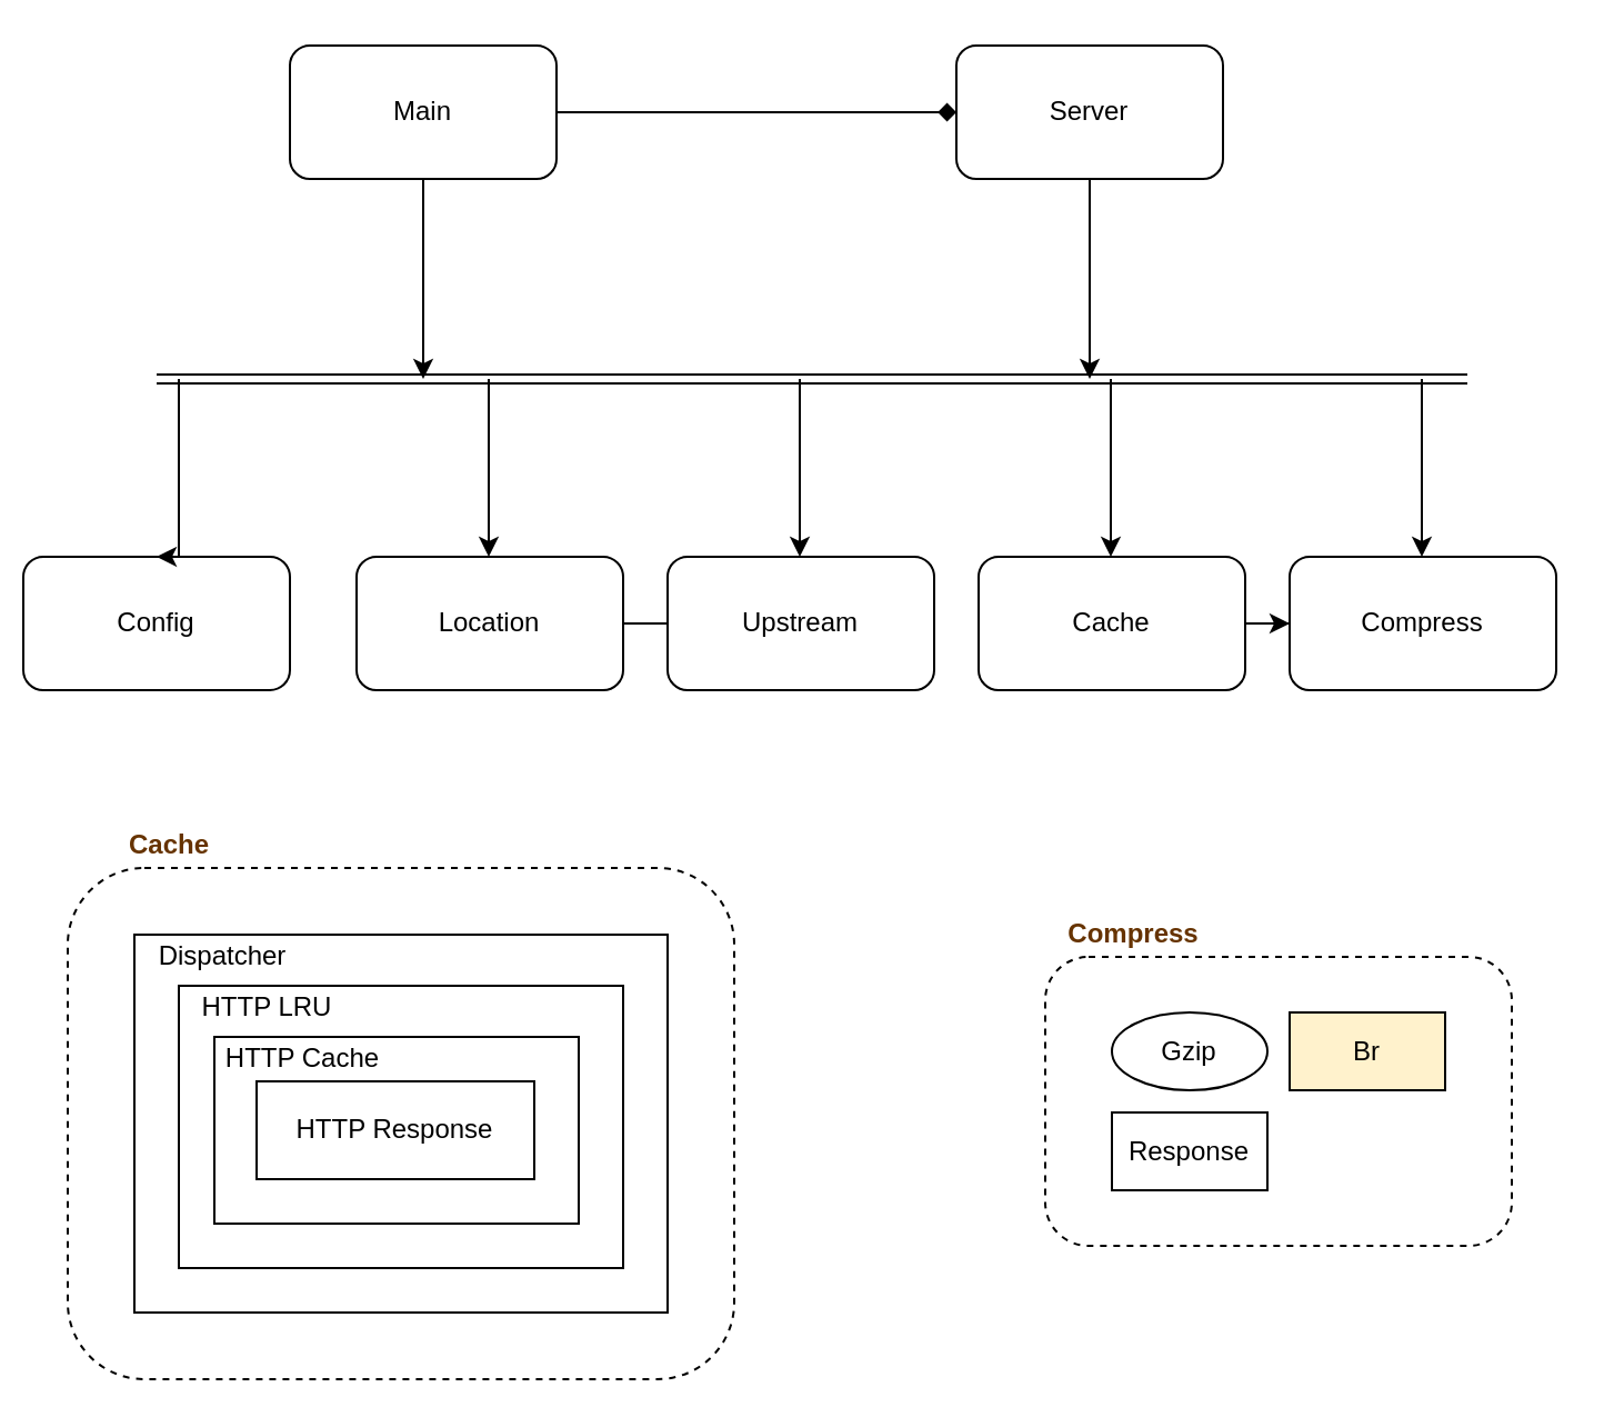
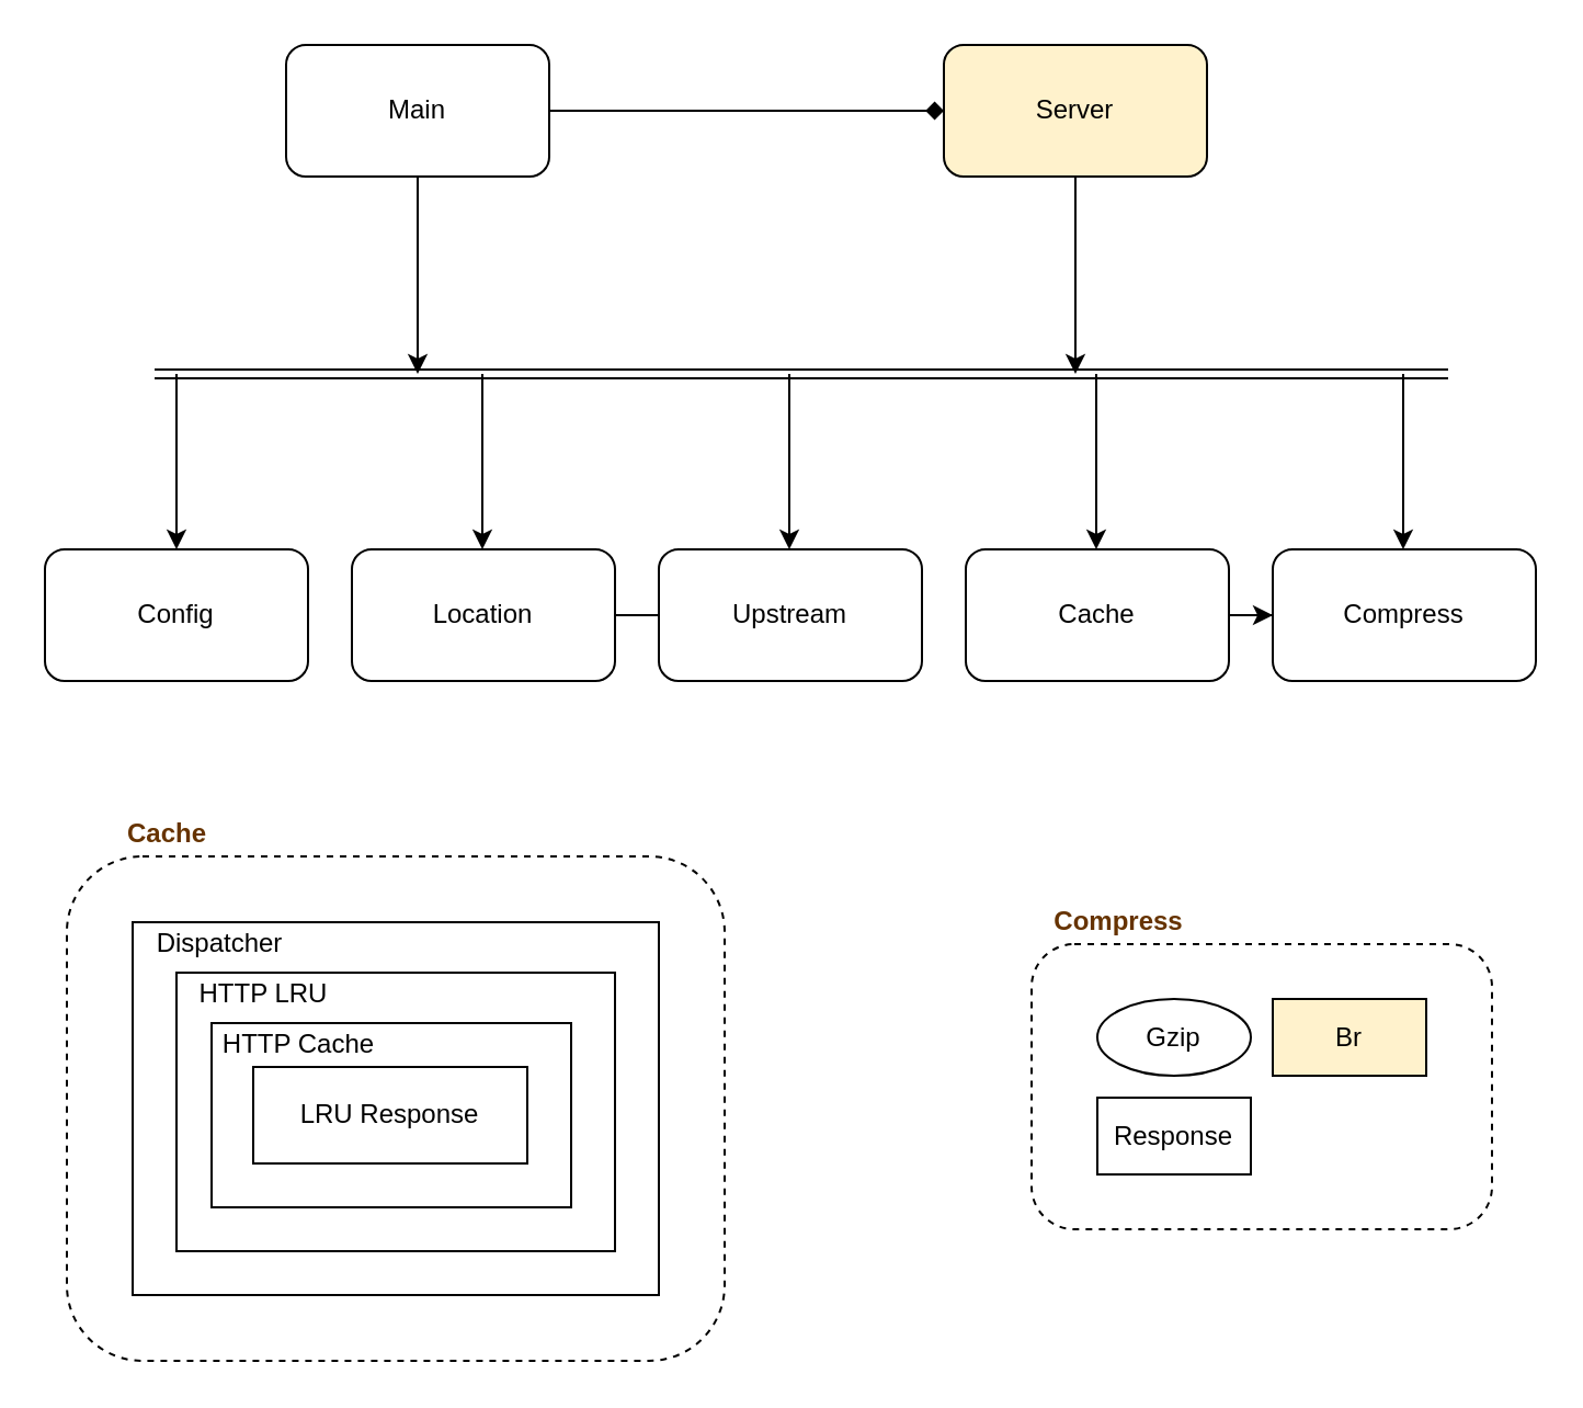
- <mxCell id="26" value="Server" style="rounded=1;whiteSpace=wrap;html=1;" parent="1" vertex="1"><mxGeometry x="430" y="20" width="120" height="60" as="geometry" /></mxCell>
+ <mxCell id="26" value="Server" style="rounded=1;whiteSpace=wrap;html=1;fillColor=#fff2cc;" parent="1" vertex="1"><mxGeometry x="430" y="20" width="120" height="60" as="geometry" /></mxCell>
- <mxCell id="27" value="Config" style="rounded=1;whiteSpace=wrap;html=1;" vertex="1" parent="1"><mxGeometry x="10" y="250" width="120" height="60" as="geometry" /></mxCell>
+ <mxCell id="27" value="Config" style="rounded=1;whiteSpace=wrap;html=1;" vertex="1" parent="1"><mxGeometry x="20" y="250" width="120" height="60" as="geometry" /></mxCell>
- <mxCell id="18" value="HTTP Response" style="rounded=0;whiteSpace=wrap;html=1;" parent="9" vertex="1"><mxGeometry x="85" y="116" width="125" height="44" as="geometry" /></mxCell>
+ <mxCell id="18" value="LRU Response" style="rounded=0;whiteSpace=wrap;html=1;" parent="9" vertex="1"><mxGeometry x="85" y="116" width="125" height="44" as="geometry" /></mxCell>
